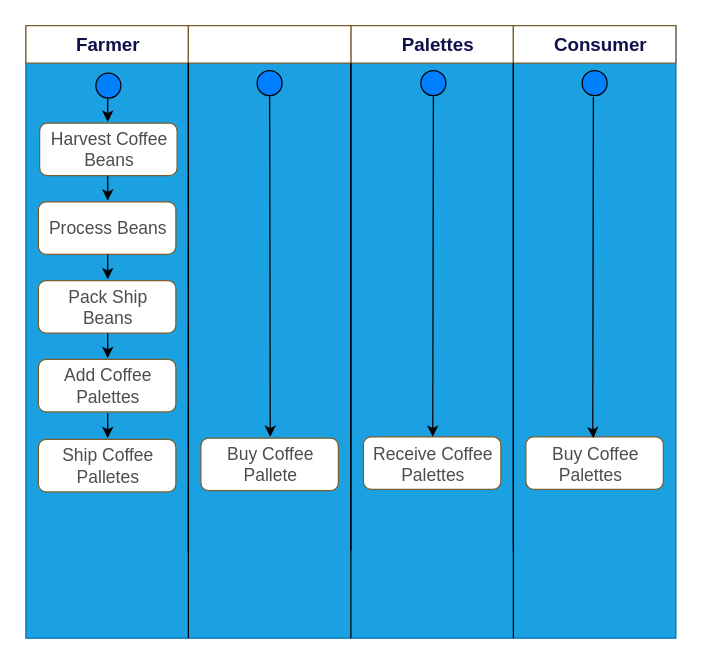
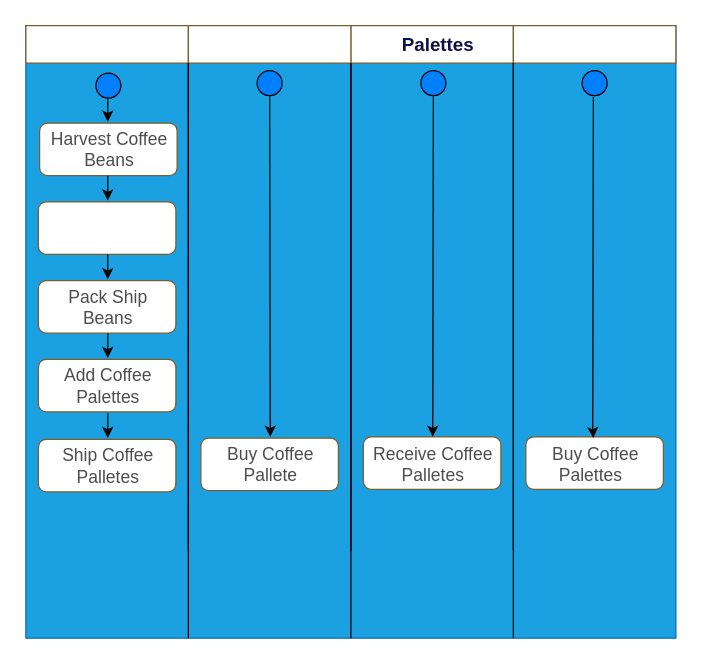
- <mxCell id="16" value="Farmer" style="text;html=1;align=center;verticalAlign=middle;whiteSpace=wrap;rounded=0;fontColor=#0F0F4A;fontStyle=1;fontSize=15;" parent="1" vertex="1"><mxGeometry x="56" y="20" width="60" height="30" as="geometry" /></mxCell>
- <mxCell id="14" value="Consumer" style="text;html=1;align=center;verticalAlign=middle;whiteSpace=wrap;rounded=0;fontColor=#0F0F4A;fontStyle=1;fontSize=15;" parent="1" vertex="1"><mxGeometry x="450" y="20" width="60" height="30" as="geometry" /></mxCell>
- <mxCell id="23" value="Process Beans" style="text;html=1;strokeColor=none;fillColor=none;align=center;verticalAlign=middle;whiteSpace=wrap;rounded=0;fontSize=14;fontColor=#4D4D4D;" parent="21" vertex="1"><mxGeometry x="6" y="7" width="100" height="30" as="geometry" /></mxCell>
- <mxCell id="42" value="Receive Coffee Palettes" style="text;html=1;strokeColor=none;fillColor=none;align=center;verticalAlign=middle;whiteSpace=wrap;rounded=0;fontSize=14;fontColor=#4D4D4D;" parent="41" vertex="1"><mxGeometry y="7" width="100" height="30" as="geometry" /></mxCell>
+ <mxCell id="42" value="Receive Coffee Palletes" style="text;html=1;strokeColor=none;fillColor=none;align=center;verticalAlign=middle;whiteSpace=wrap;rounded=0;fontSize=14;fontColor=#4D4D4D;" parent="41" vertex="1"><mxGeometry y="7" width="100" height="30" as="geometry" /></mxCell>
